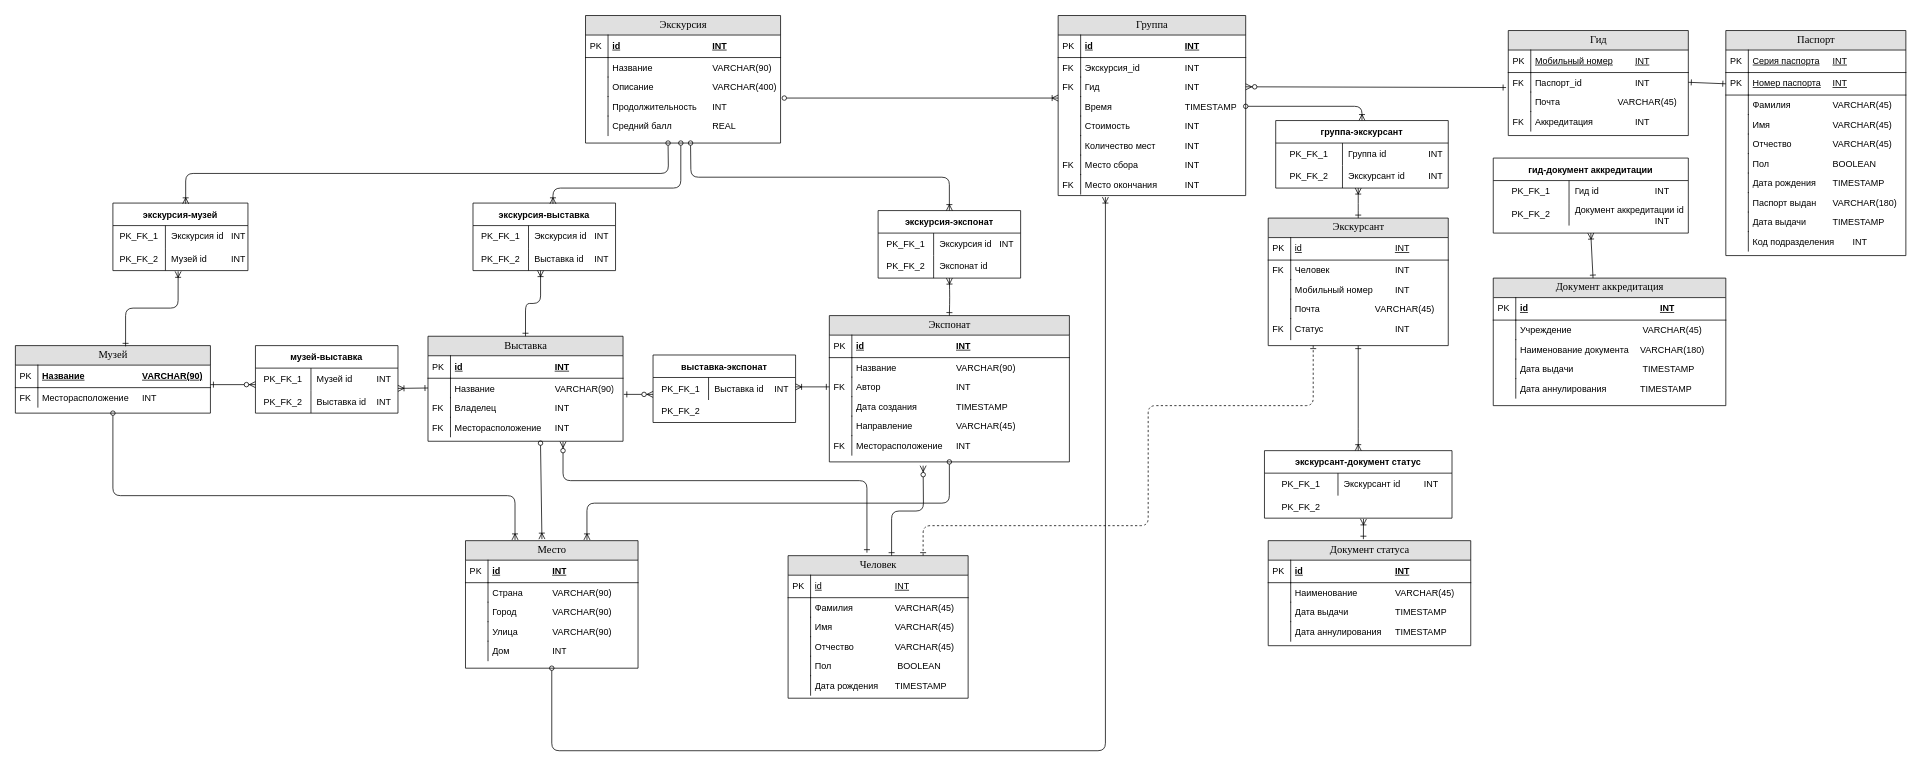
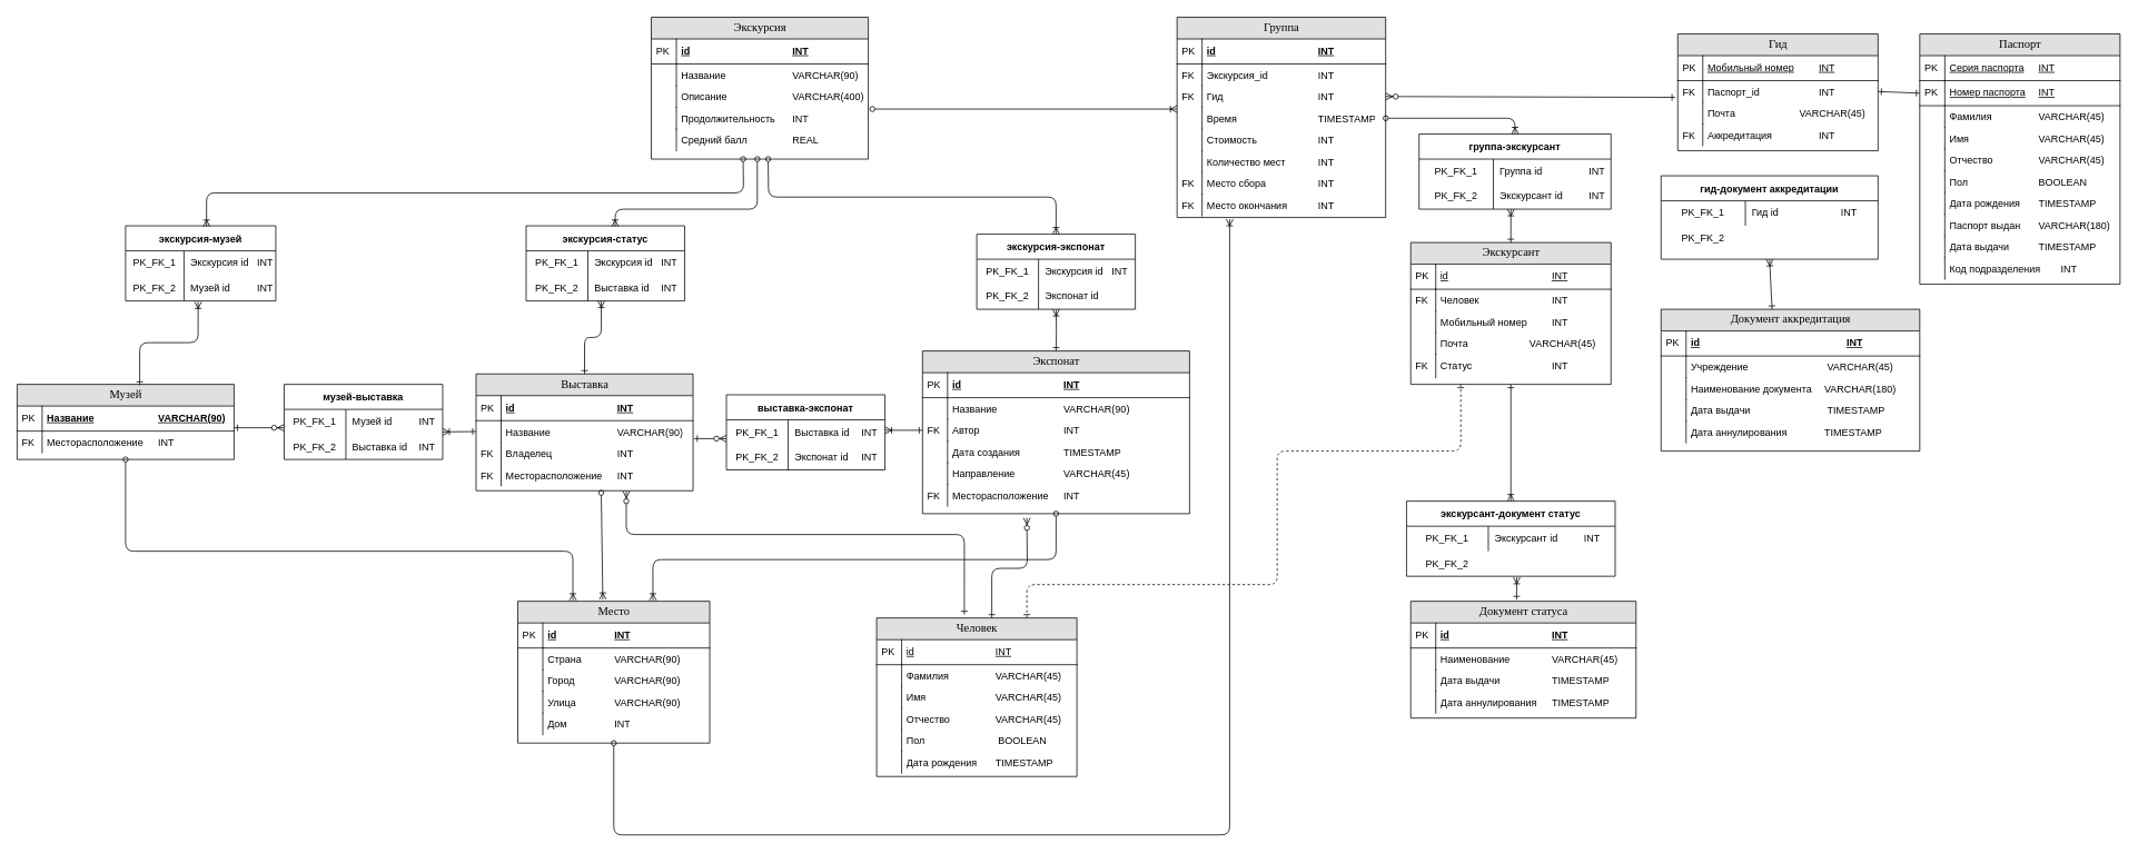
- <mxCell id="139" value="Документ аккредитации id&lt;br&gt;&lt;span style=&quot;white-space: pre&quot;&gt;&#09;&lt;/span&gt;&lt;span style=&quot;white-space: pre&quot;&gt;&#09;&lt;span style=&quot;white-space: pre&quot;&gt;&#09;&lt;/span&gt;&lt;span style=&quot;white-space: pre&quot;&gt;&#09;&lt;/span&gt;&lt;/span&gt;INT" style="shape=partialRectangle;html=1;whiteSpace=wrap;connectable=0;fillColor=none;top=0;left=0;bottom=0;right=0;align=left;spacingLeft=6;overflow=hidden;pointerEvents=1;" vertex="1" parent="137"><mxGeometry x="101" width="159" height="30" as="geometry"><mxRectangle width="159" height="30" as="alternateBounds" /></mxGeometry></mxCell>
- <mxCell id="161" value="экскурсия-выставка" style="shape=table;startSize=30;container=1;collapsible=0;childLayout=tableLayout;fixedRows=1;rowLines=0;fontStyle=1;align=center;pointerEvents=1;" vertex="1" parent="1"><mxGeometry x="630" y="270" width="190" height="90" as="geometry" /></mxCell>
+ <mxCell id="161" value="экскурсия-статус" style="shape=table;startSize=30;container=1;collapsible=0;childLayout=tableLayout;fixedRows=1;rowLines=0;fontStyle=1;align=center;pointerEvents=1;" vertex="1" parent="1"><mxGeometry x="630" y="270" width="190" height="90" as="geometry" /></mxCell>
+ <mxCell id="188" value="Экспонат id&lt;span style=&quot;white-space: pre&quot;&gt;&#09;&lt;/span&gt;INT" style="shape=partialRectangle;html=1;whiteSpace=wrap;connectable=0;fillColor=none;top=0;left=0;bottom=0;right=0;align=left;spacingLeft=6;overflow=hidden;pointerEvents=1;" vertex="1" parent="186"><mxGeometry x="74" width="116" height="30" as="geometry"><mxRectangle width="116" height="30" as="alternateBounds" /></mxGeometry></mxCell>
